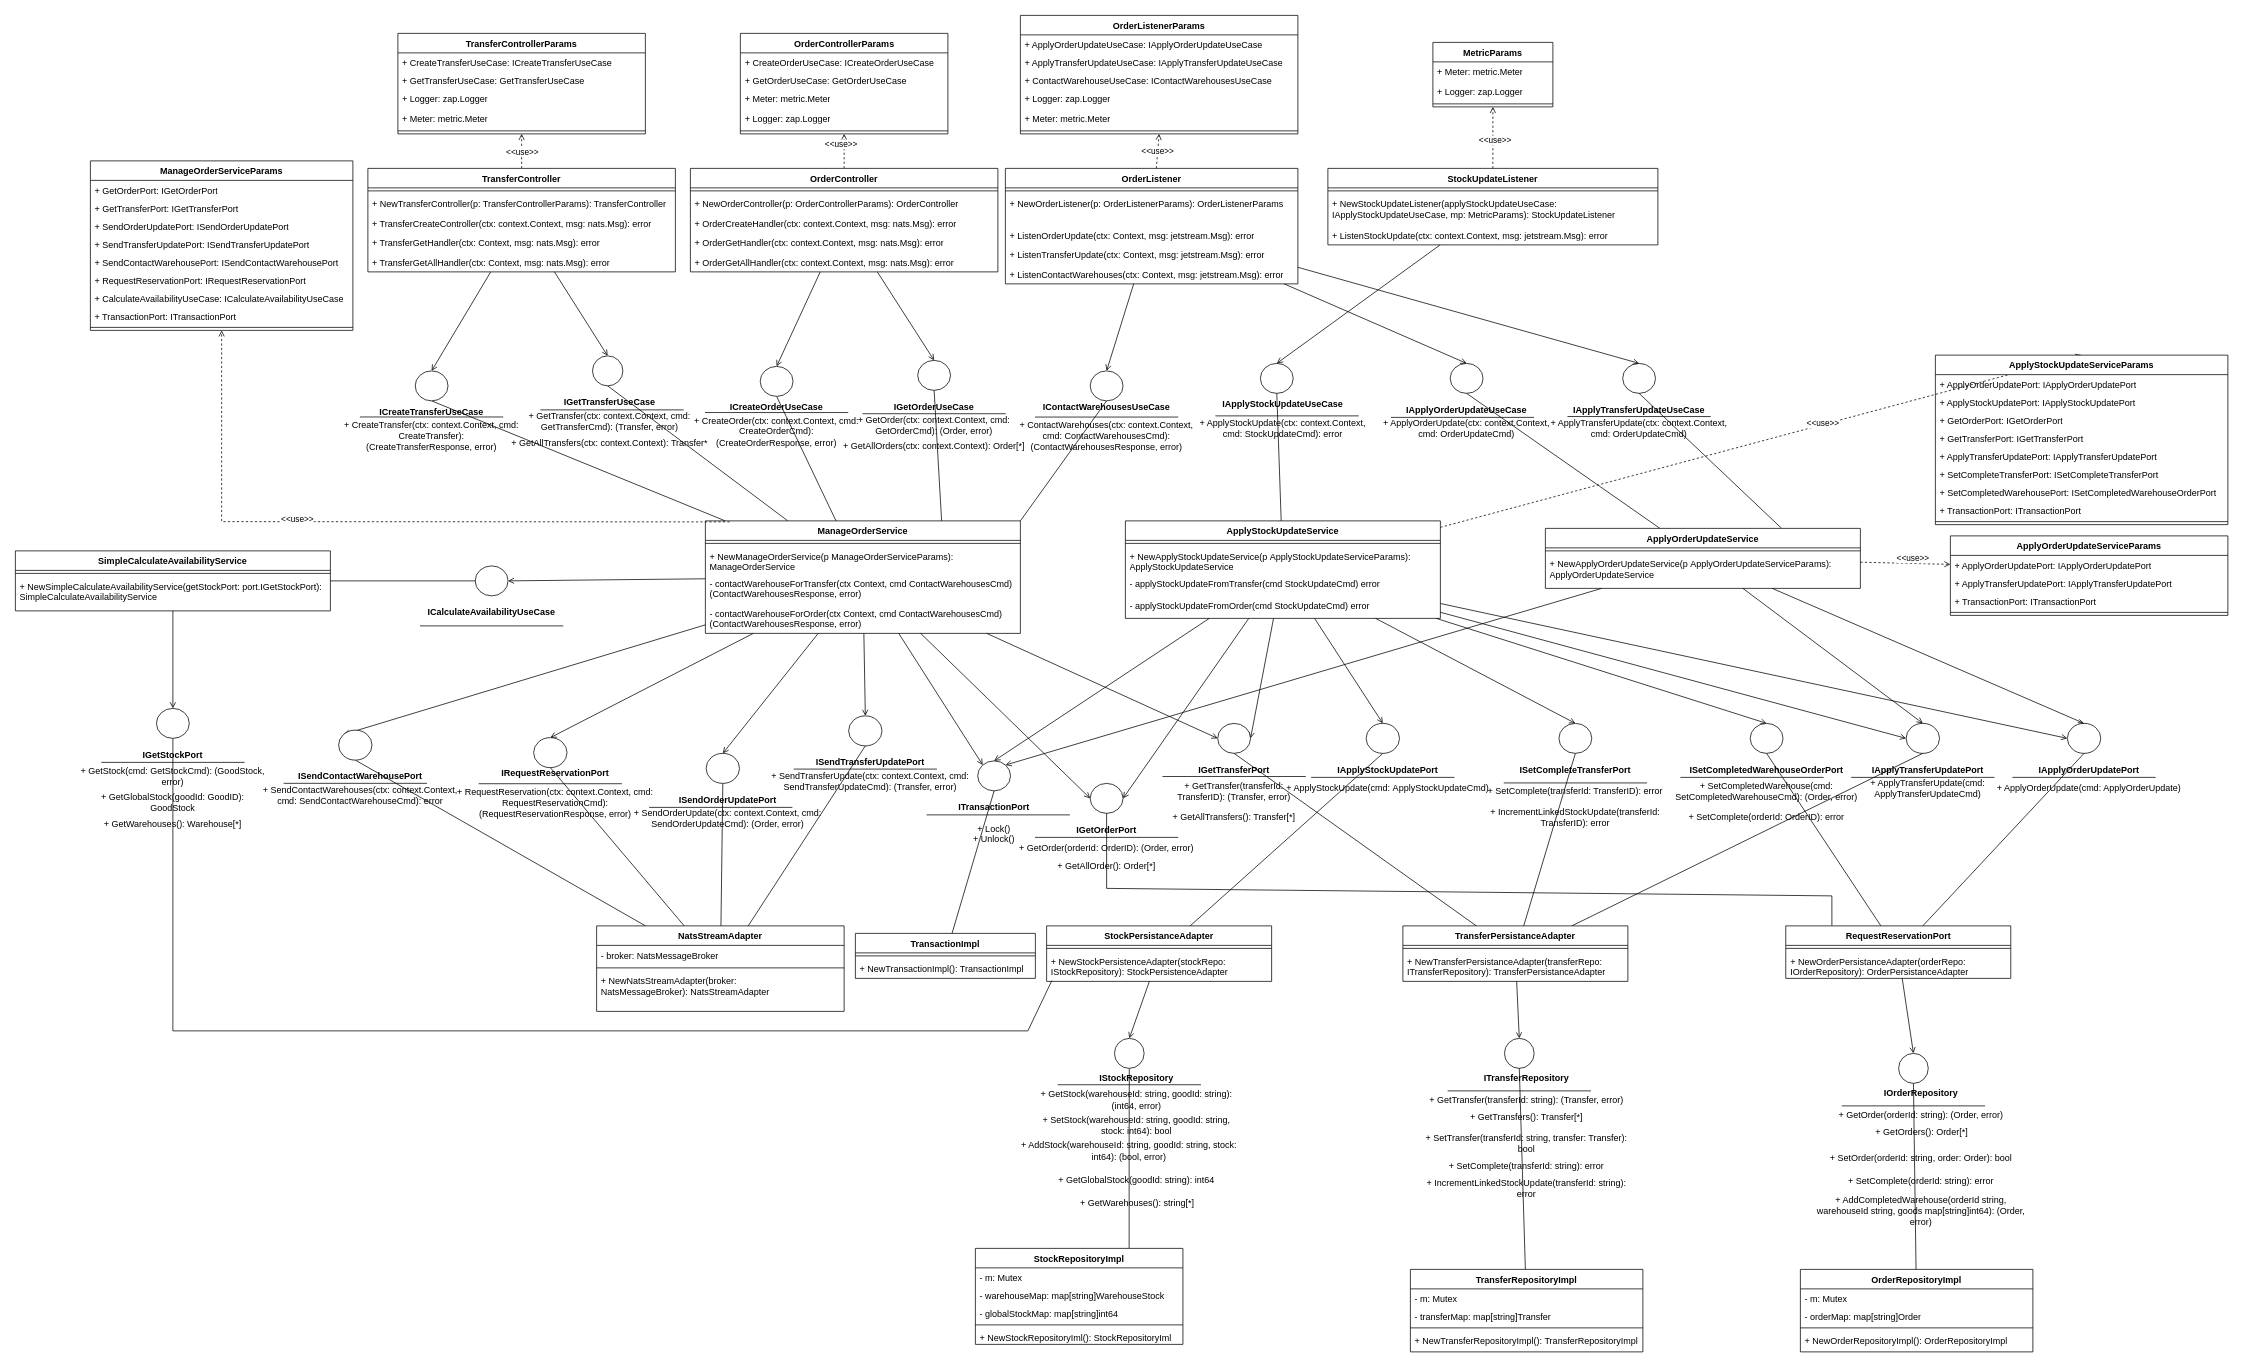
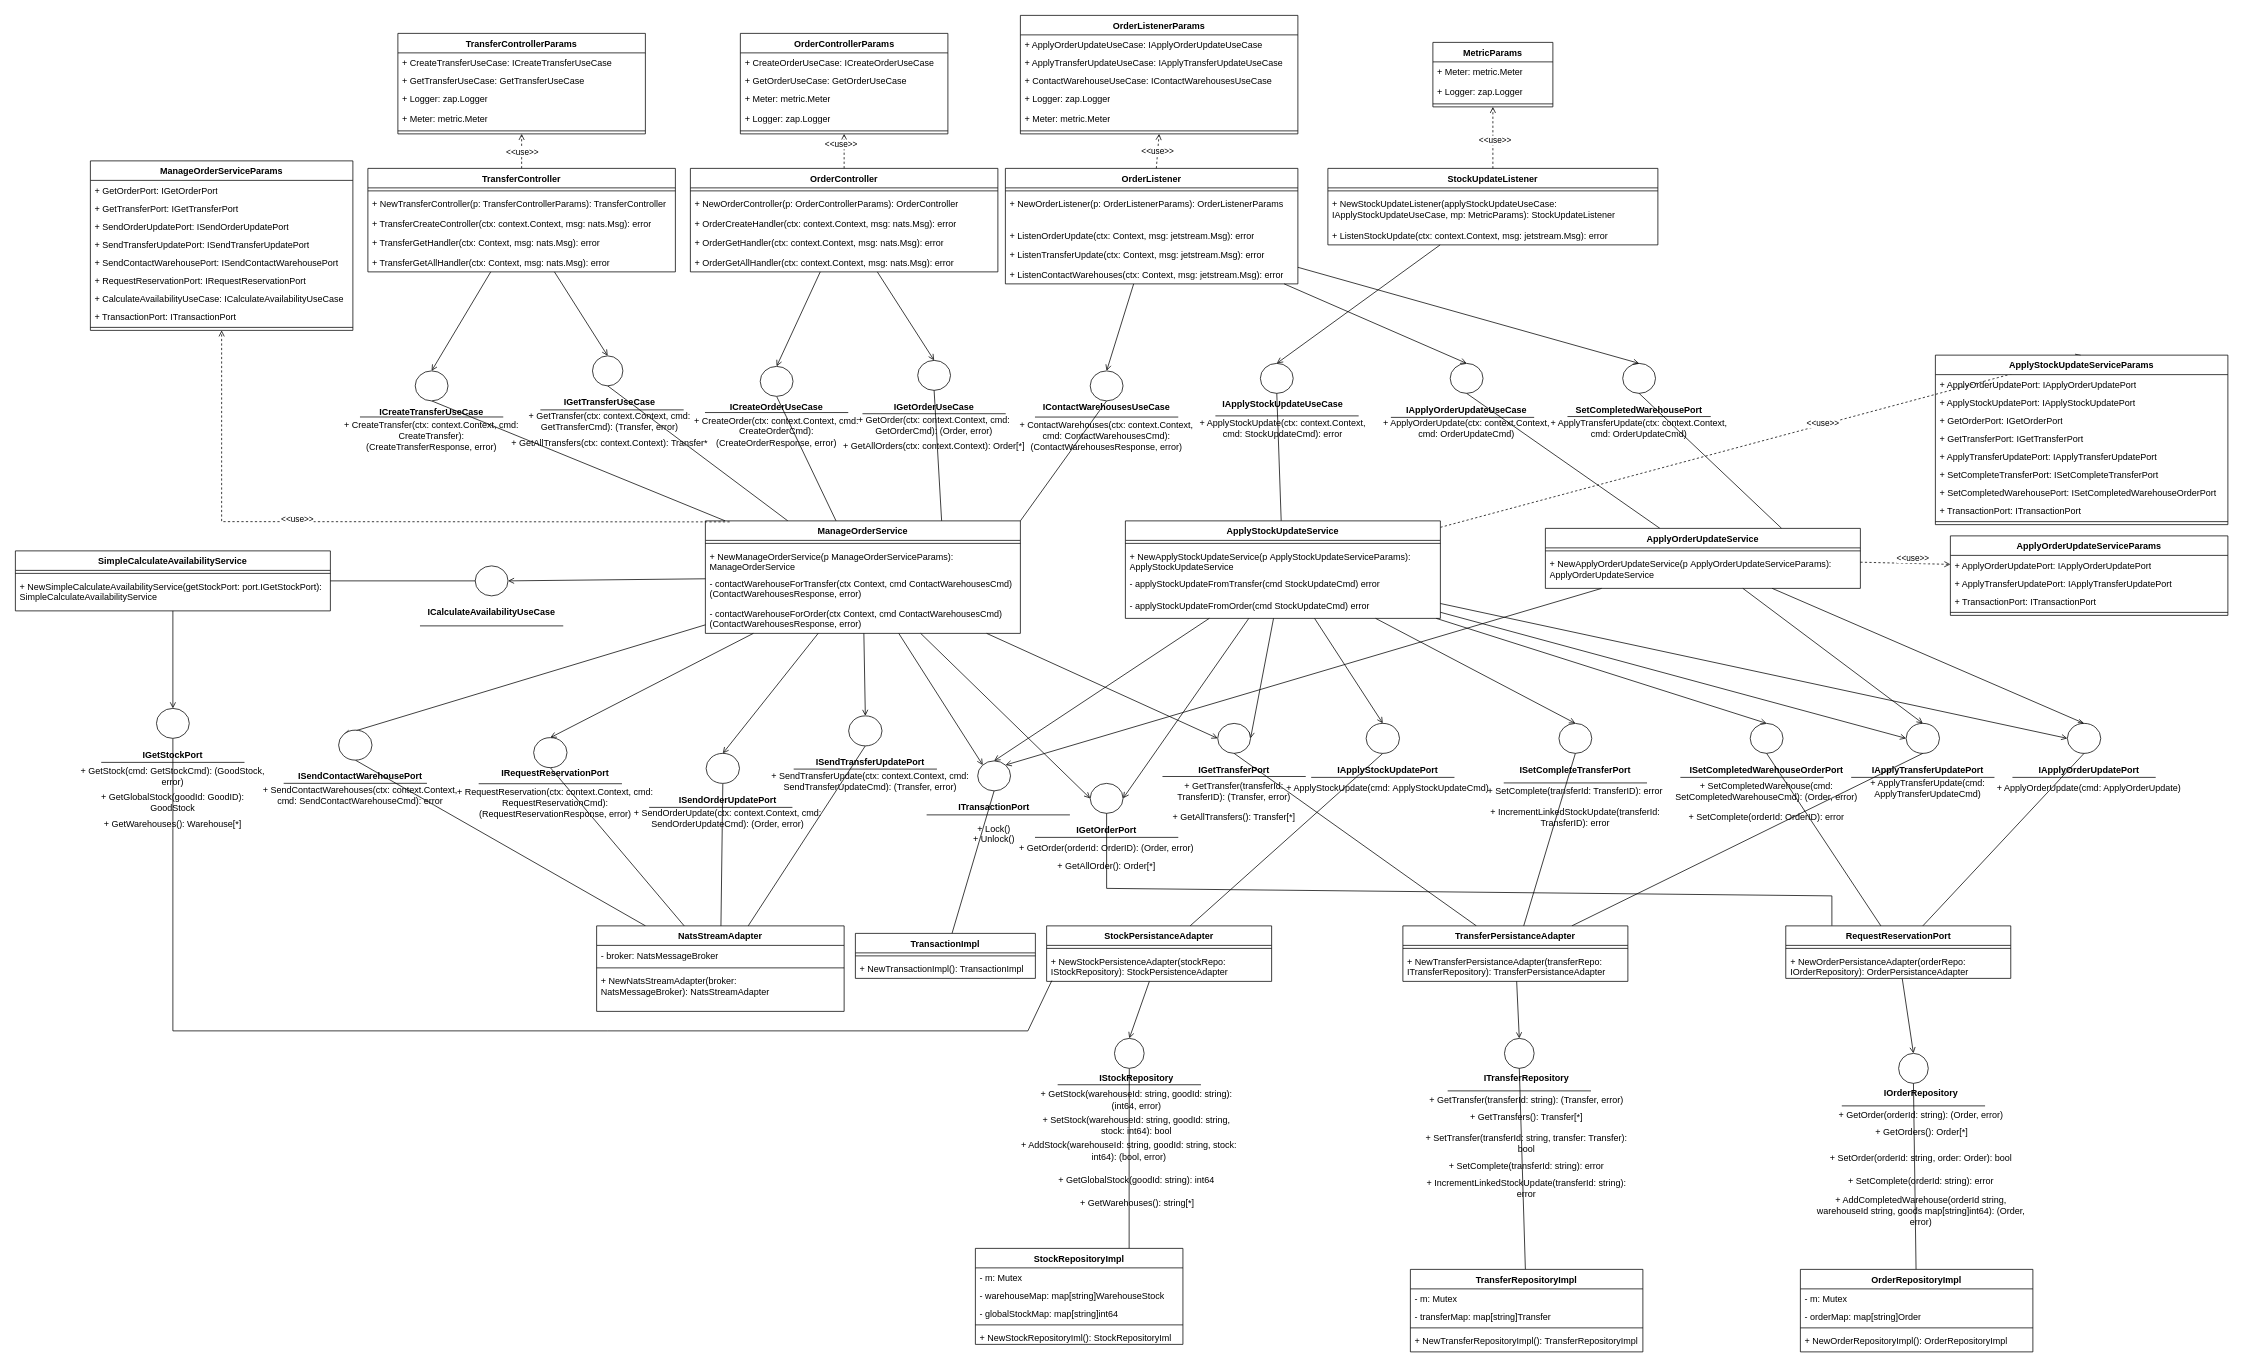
- <mxCell id="128" value="&lt;b&gt;IApplyTransferUpdateUseCase&lt;/b&gt;" style="text;html=1;align=center;verticalAlign=middle;whiteSpace=wrap;rounded=0;" parent="127" vertex="1"><mxGeometry y="52" width="250" height="20" as="geometry" /></mxCell>
+ <mxCell id="128" value="&lt;b&gt;SetCompletedWarehousePort&lt;/b&gt;" style="text;html=1;align=center;verticalAlign=middle;whiteSpace=wrap;rounded=0;" parent="127" vertex="1"><mxGeometry y="52" width="250" height="20" as="geometry" /></mxCell>
